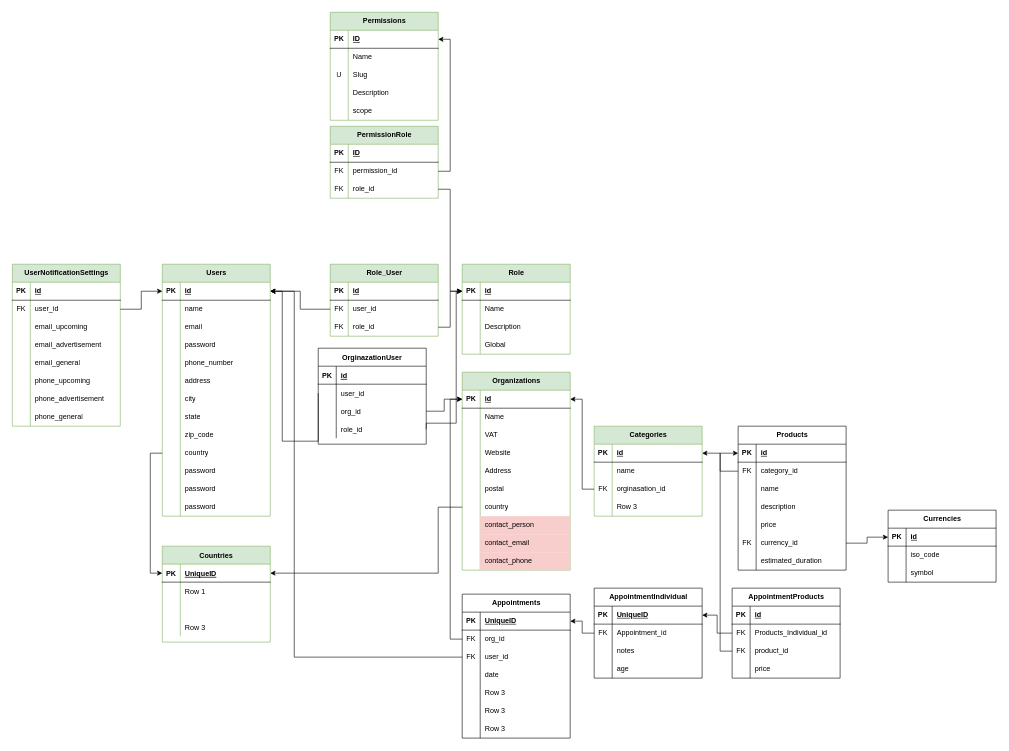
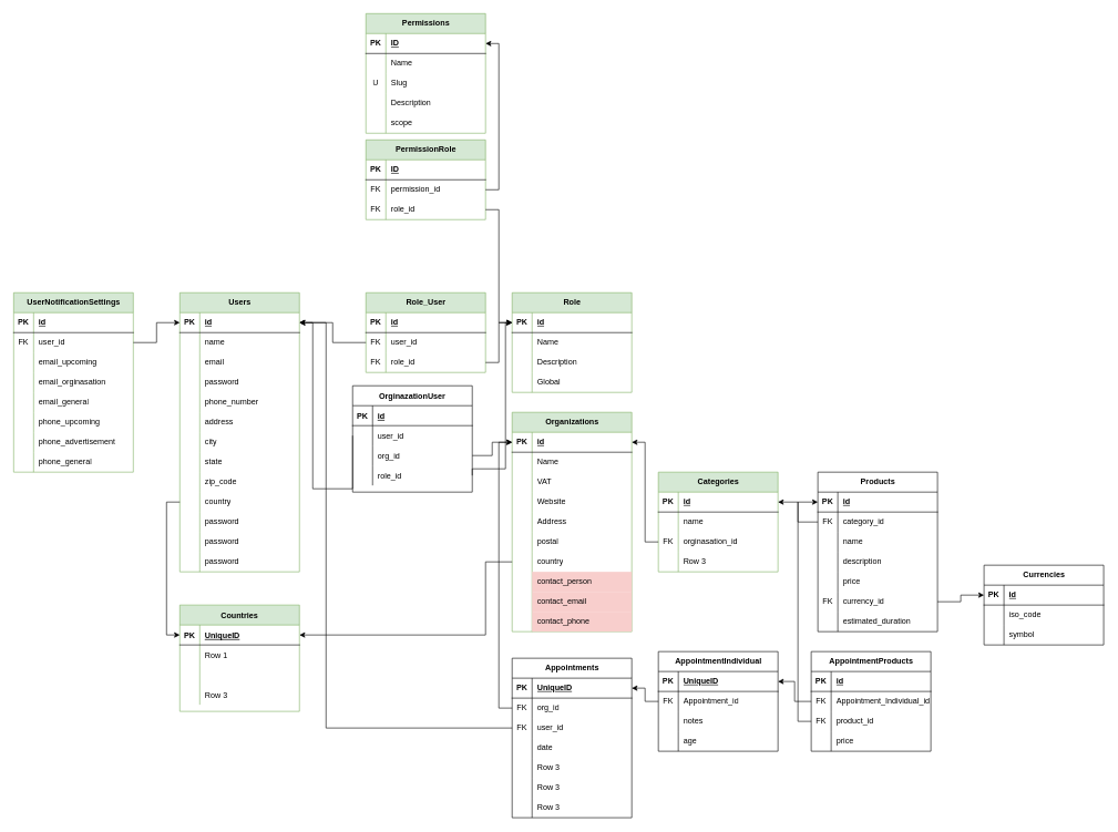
- <mxCell id="160" value="email_advertisement" style="shape=partialRectangle;connectable=0;fillColor=none;top=0;left=0;bottom=0;right=0;align=left;spacingLeft=6;overflow=hidden;whiteSpace=wrap;html=1;" parent="158" vertex="1"><mxGeometry x="30" width="150" height="30" as="geometry"><mxRectangle width="150" height="30" as="alternateBounds" /></mxGeometry></mxCell>
+ <mxCell id="160" value="email_orginasation" style="shape=partialRectangle;connectable=0;fillColor=none;top=0;left=0;bottom=0;right=0;align=left;spacingLeft=6;overflow=hidden;whiteSpace=wrap;html=1;" parent="158" vertex="1"><mxGeometry x="30" width="150" height="30" as="geometry"><mxRectangle width="150" height="30" as="alternateBounds" /></mxGeometry></mxCell>
- <mxCell id="228" value="Products_Individual_id" style="shape=partialRectangle;connectable=0;fillColor=none;top=0;left=0;bottom=0;right=0;align=left;spacingLeft=6;overflow=hidden;whiteSpace=wrap;html=1;" parent="226" vertex="1"><mxGeometry x="30" width="150" height="30" as="geometry"><mxRectangle width="150" height="30" as="alternateBounds" /></mxGeometry></mxCell>
+ <mxCell id="228" value="Appointment_Individual_id" style="shape=partialRectangle;connectable=0;fillColor=none;top=0;left=0;bottom=0;right=0;align=left;spacingLeft=6;overflow=hidden;whiteSpace=wrap;html=1;" parent="226" vertex="1"><mxGeometry x="30" width="150" height="30" as="geometry"><mxRectangle width="150" height="30" as="alternateBounds" /></mxGeometry></mxCell>
